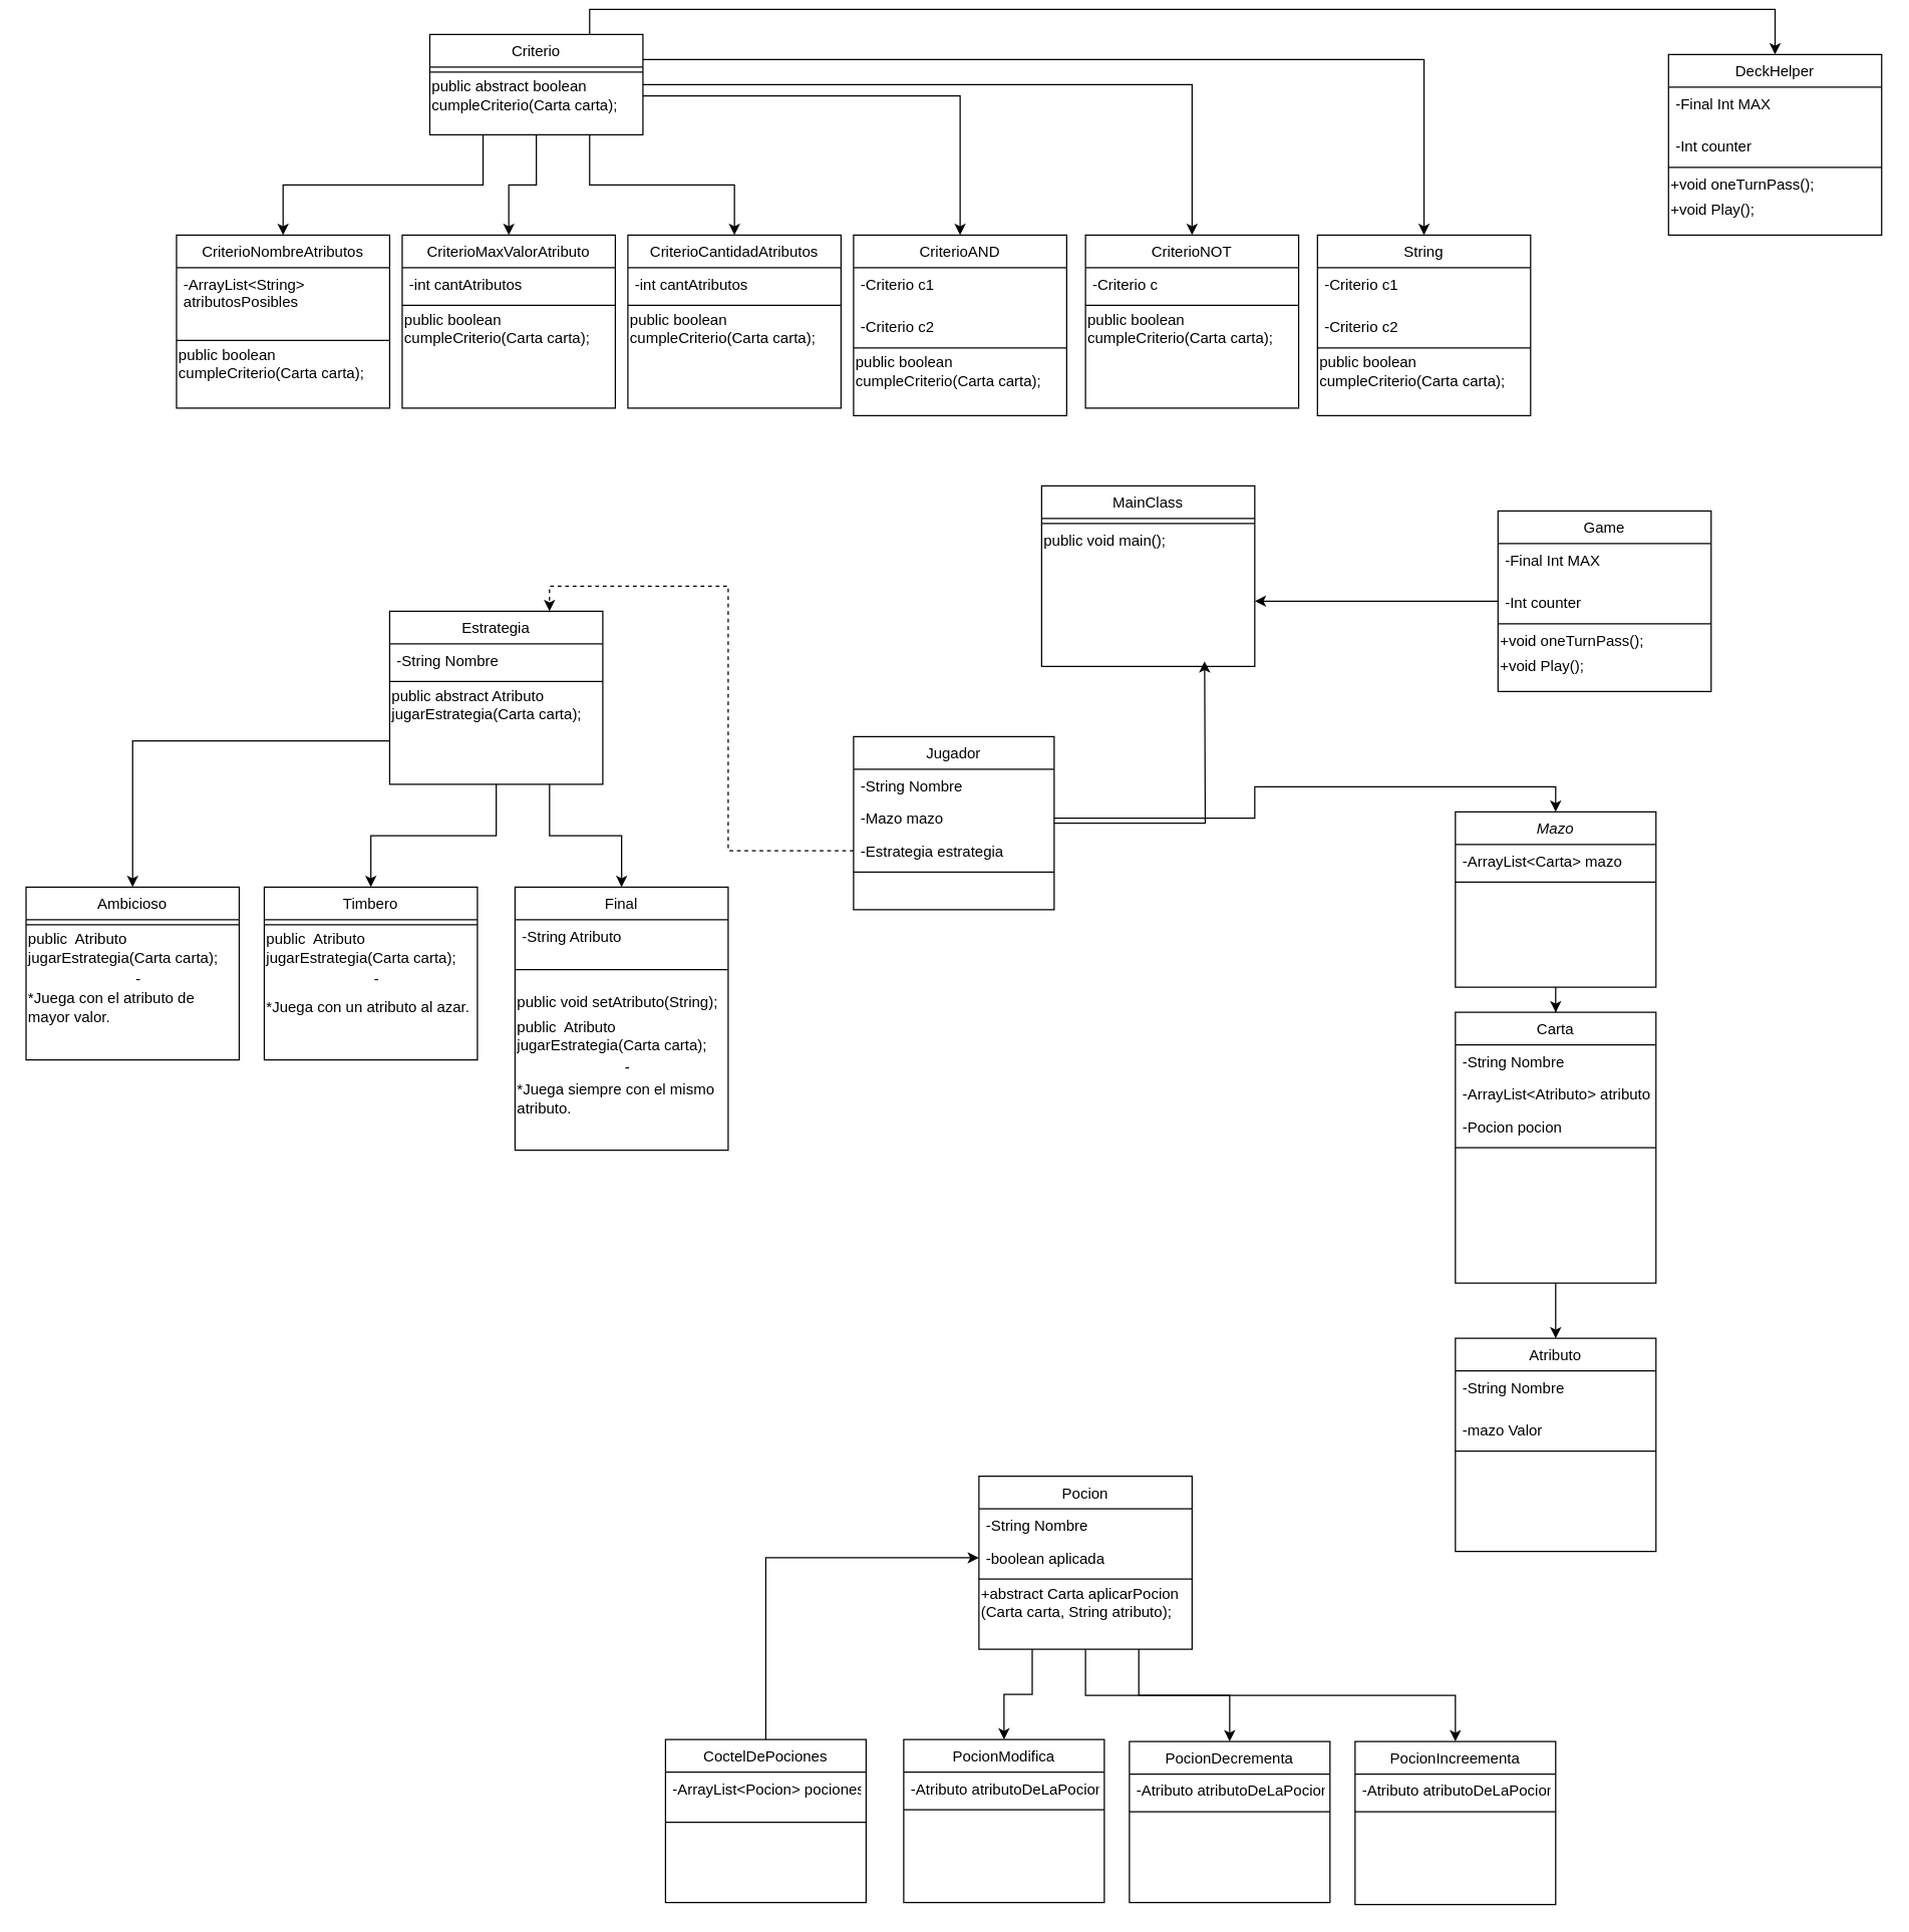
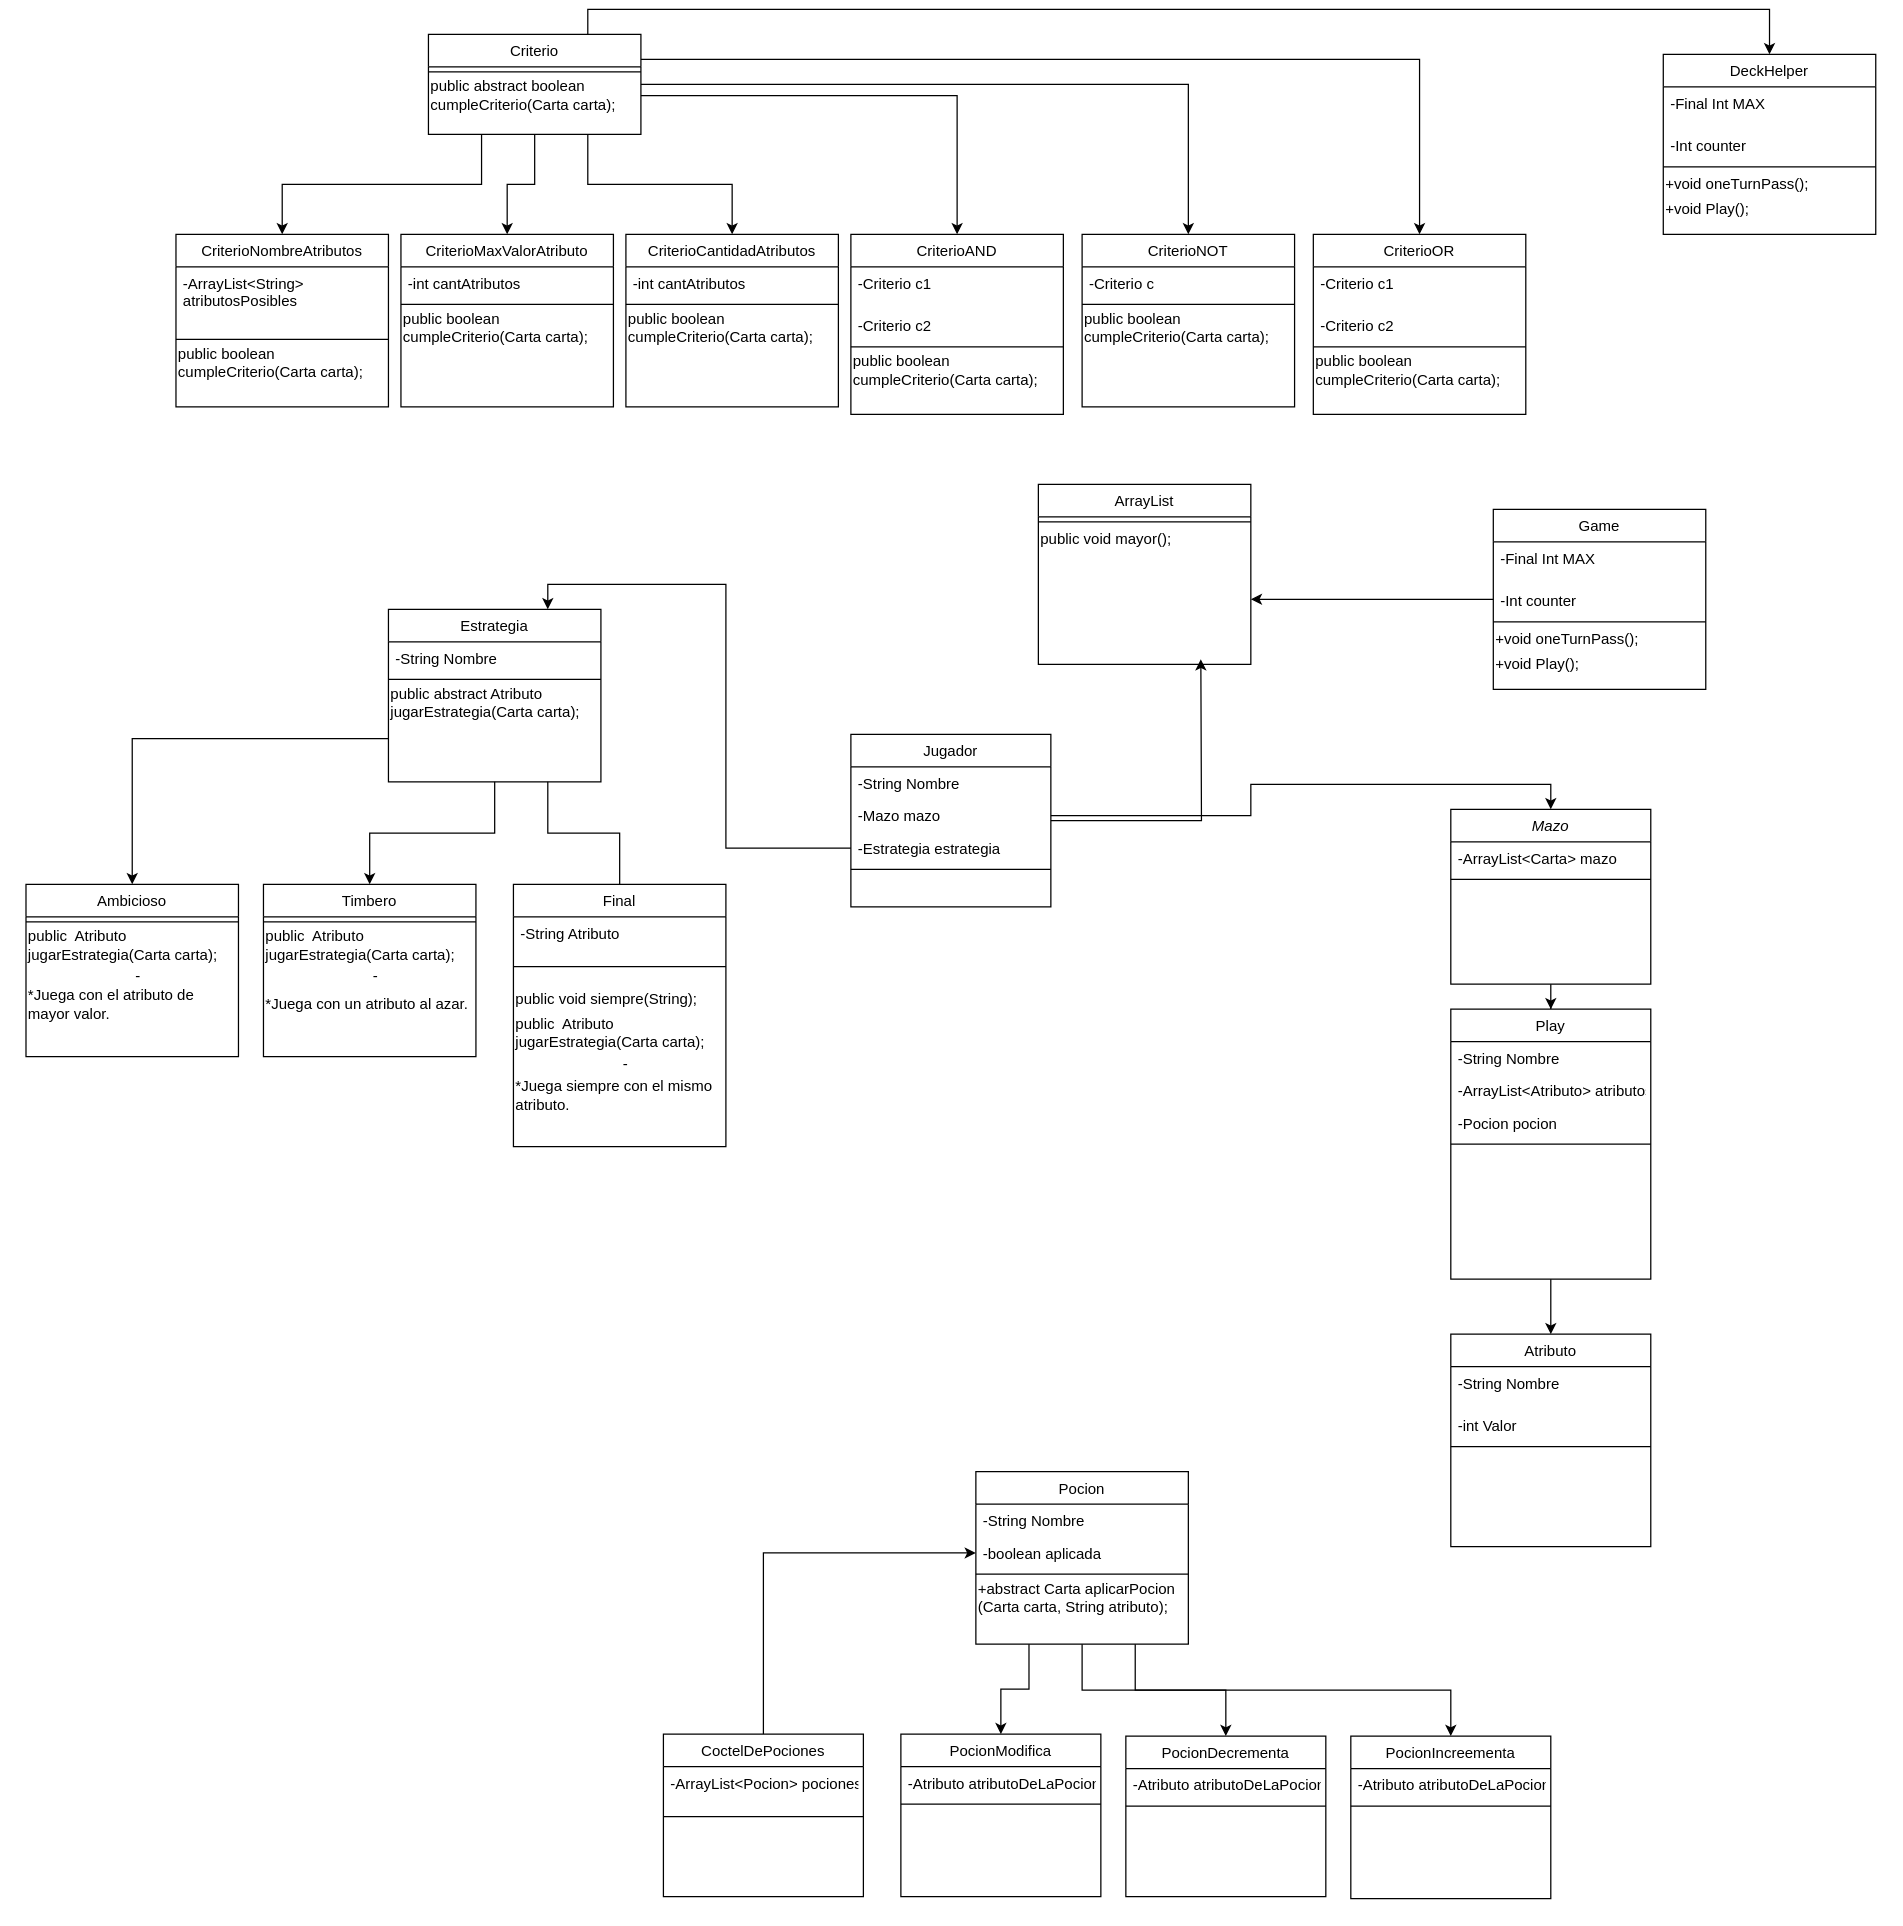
- <mxCell id="44" value="String" style="swimlane;fontStyle=0;align=center;verticalAlign=top;childLayout=stackLayout;horizontal=1;startSize=26;horizontalStack=0;resizeParent=1;resizeLast=0;collapsible=1;marginBottom=0;rounded=0;shadow=0;strokeWidth=1;" vertex="1" parent="1"><mxGeometry x="1050" y="180" width="170" height="144" as="geometry"><mxRectangle x="130" y="380" width="160" height="26" as="alternateBounds" /></mxGeometry></mxCell>
+ <mxCell id="44" value="CriterioOR" style="swimlane;fontStyle=0;align=center;verticalAlign=top;childLayout=stackLayout;horizontal=1;startSize=26;horizontalStack=0;resizeParent=1;resizeLast=0;collapsible=1;marginBottom=0;rounded=0;shadow=0;strokeWidth=1;" vertex="1" parent="1"><mxGeometry x="1050" y="180" width="170" height="144" as="geometry"><mxRectangle x="130" y="380" width="160" height="26" as="alternateBounds" /></mxGeometry></mxCell>
- <mxCell id="56" value="MainClass" style="swimlane;fontStyle=0;align=center;verticalAlign=top;childLayout=stackLayout;horizontal=1;startSize=26;horizontalStack=0;resizeParent=1;resizeLast=0;collapsible=1;marginBottom=0;rounded=0;shadow=0;strokeWidth=1;" vertex="1" parent="1"><mxGeometry x="830" y="380" width="170" height="144" as="geometry"><mxRectangle x="130" y="380" width="160" height="26" as="alternateBounds" /></mxGeometry></mxCell>
+ <mxCell id="56" value="ArrayList" style="swimlane;fontStyle=0;align=center;verticalAlign=top;childLayout=stackLayout;horizontal=1;startSize=26;horizontalStack=0;resizeParent=1;resizeLast=0;collapsible=1;marginBottom=0;rounded=0;shadow=0;strokeWidth=1;" vertex="1" parent="1"><mxGeometry x="830" y="380" width="170" height="144" as="geometry"><mxRectangle x="130" y="380" width="160" height="26" as="alternateBounds" /></mxGeometry></mxCell>
- <mxCell id="58" value="public void main();" style="text;html=1;align=left;verticalAlign=middle;resizable=0;points=[];autosize=1;" vertex="1" parent="56"><mxGeometry y="34" width="170" height="20" as="geometry" /></mxCell>
+ <mxCell id="58" value="public void mayor();" style="text;html=1;align=left;verticalAlign=middle;resizable=0;points=[];autosize=1;" vertex="1" parent="56"><mxGeometry y="34" width="170" height="20" as="geometry" /></mxCell>
- <mxCell id="9" style="edgeStyle=orthogonalEdgeStyle;rounded=0;orthogonalLoop=1;jettySize=auto;html=1;entryX=0.75;entryY=0;entryDx=0;entryDy=0;dashed=1;" edge="1" parent="1" source="119" target="74"><mxGeometry relative="1" as="geometry" /></mxCell>
+ <mxCell id="9" style="edgeStyle=orthogonalEdgeStyle;rounded=0;orthogonalLoop=1;jettySize=auto;html=1;entryX=0.75;entryY=0;entryDx=0;entryDy=0;" edge="1" parent="1" source="119" target="74"><mxGeometry relative="1" as="geometry" /></mxCell>
- <mxCell id="6" style="edgeStyle=orthogonalEdgeStyle;rounded=0;orthogonalLoop=1;jettySize=auto;html=1;exitX=0.75;exitY=1;exitDx=0;exitDy=0;entryX=0.5;entryY=0;entryDx=0;entryDy=0;" edge="1" parent="1" source="74" target="83"><mxGeometry relative="1" as="geometry" /></mxCell>
+ <mxCell id="6" style="edgeStyle=orthogonalEdgeStyle;rounded=0;orthogonalLoop=1;jettySize=auto;html=1;exitX=0.75;exitY=1;exitDx=0;exitDy=0;entryX=0.5;entryY=0;entryDx=0;entryDy=0;endArrow=none;" edge="1" parent="1" source="74" target="83"><mxGeometry relative="1" as="geometry" /></mxCell>
- <mxCell id="86" value="public void setAtributo(String);" style="text;html=1;strokeColor=none;fillColor=none;align=left;verticalAlign=middle;whiteSpace=wrap;rounded=0;" vertex="1" parent="83"><mxGeometry y="80" width="170" height="24" as="geometry" /></mxCell>
+ <mxCell id="86" value="public void siempre(String);" style="text;html=1;strokeColor=none;fillColor=none;align=left;verticalAlign=middle;whiteSpace=wrap;rounded=0;" vertex="1" parent="83"><mxGeometry y="80" width="170" height="24" as="geometry" /></mxCell>
- <mxCell id="68" value="Carta" style="swimlane;fontStyle=0;align=center;verticalAlign=top;childLayout=stackLayout;horizontal=1;startSize=26;horizontalStack=0;resizeParent=1;resizeLast=0;collapsible=1;marginBottom=0;rounded=0;shadow=0;strokeWidth=1;" parent="1" vertex="1"><mxGeometry x="1160" y="800" width="160" height="216" as="geometry"><mxRectangle x="550" y="140" width="160" height="26" as="alternateBounds" /></mxGeometry></mxCell>
+ <mxCell id="68" value="Play" style="swimlane;fontStyle=0;align=center;verticalAlign=top;childLayout=stackLayout;horizontal=1;startSize=26;horizontalStack=0;resizeParent=1;resizeLast=0;collapsible=1;marginBottom=0;rounded=0;shadow=0;strokeWidth=1;" parent="1" vertex="1"><mxGeometry x="1160" y="800" width="160" height="216" as="geometry"><mxRectangle x="550" y="140" width="160" height="26" as="alternateBounds" /></mxGeometry></mxCell>
- <mxCell id="114" value="-mazo Valor" style="text;align=left;verticalAlign=top;spacingLeft=4;spacingRight=4;overflow=hidden;rotatable=0;points=[[0,0.5],[1,0.5]];portConstraint=eastwest;rounded=0;shadow=0;html=0;" parent="112" vertex="1"><mxGeometry y="60" width="160" height="26" as="geometry" /></mxCell>
+ <mxCell id="114" value="-int Valor" style="text;align=left;verticalAlign=top;spacingLeft=4;spacingRight=4;overflow=hidden;rotatable=0;points=[[0,0.5],[1,0.5]];portConstraint=eastwest;rounded=0;shadow=0;html=0;" parent="112" vertex="1"><mxGeometry y="60" width="160" height="26" as="geometry" /></mxCell>
